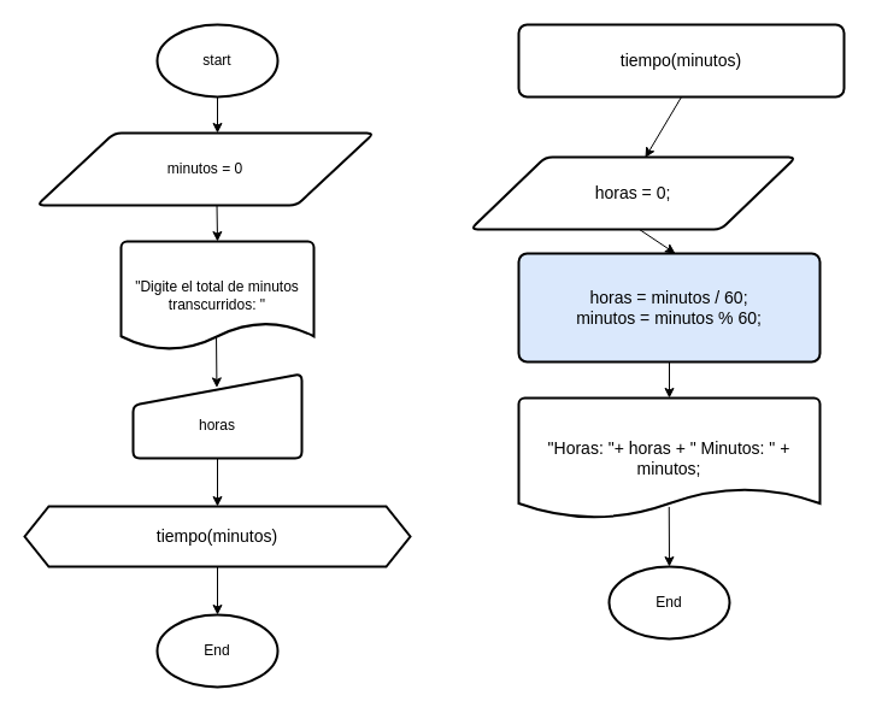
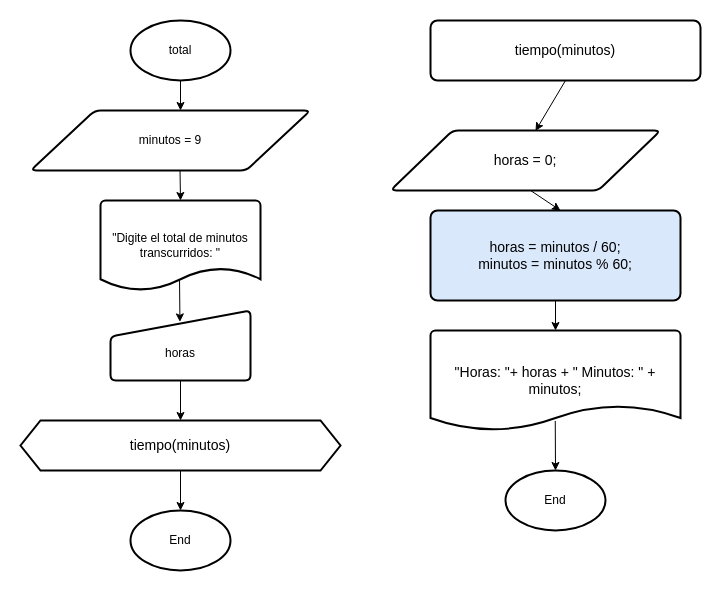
- <mxCell id="3" value="start" style="strokeWidth=2;html=1;shape=mxgraph.flowchart.start_1;whiteSpace=wrap;strokeColor=#000000;" vertex="1" parent="1"><mxGeometry x="130" y="20" width="100" height="60" as="geometry" /></mxCell>
+ <mxCell id="3" value="total" style="strokeWidth=2;html=1;shape=mxgraph.flowchart.start_1;whiteSpace=wrap;strokeColor=#000000;" vertex="1" parent="1"><mxGeometry x="130" y="20" width="100" height="60" as="geometry" /></mxCell>
- <mxCell id="4" value="minutos = 0" style="shape=parallelogram;html=1;strokeWidth=2;perimeter=parallelogramPerimeter;whiteSpace=wrap;rounded=1;arcSize=12;size=0.23;strokeColor=#000000;" vertex="1" parent="1"><mxGeometry x="30" y="110" width="280" height="60" as="geometry" /></mxCell>
+ <mxCell id="4" value="minutos = 9" style="shape=parallelogram;html=1;strokeWidth=2;perimeter=parallelogramPerimeter;whiteSpace=wrap;rounded=1;arcSize=12;size=0.23;strokeColor=#000000;" vertex="1" parent="1"><mxGeometry x="30" y="110" width="280" height="60" as="geometry" /></mxCell>
